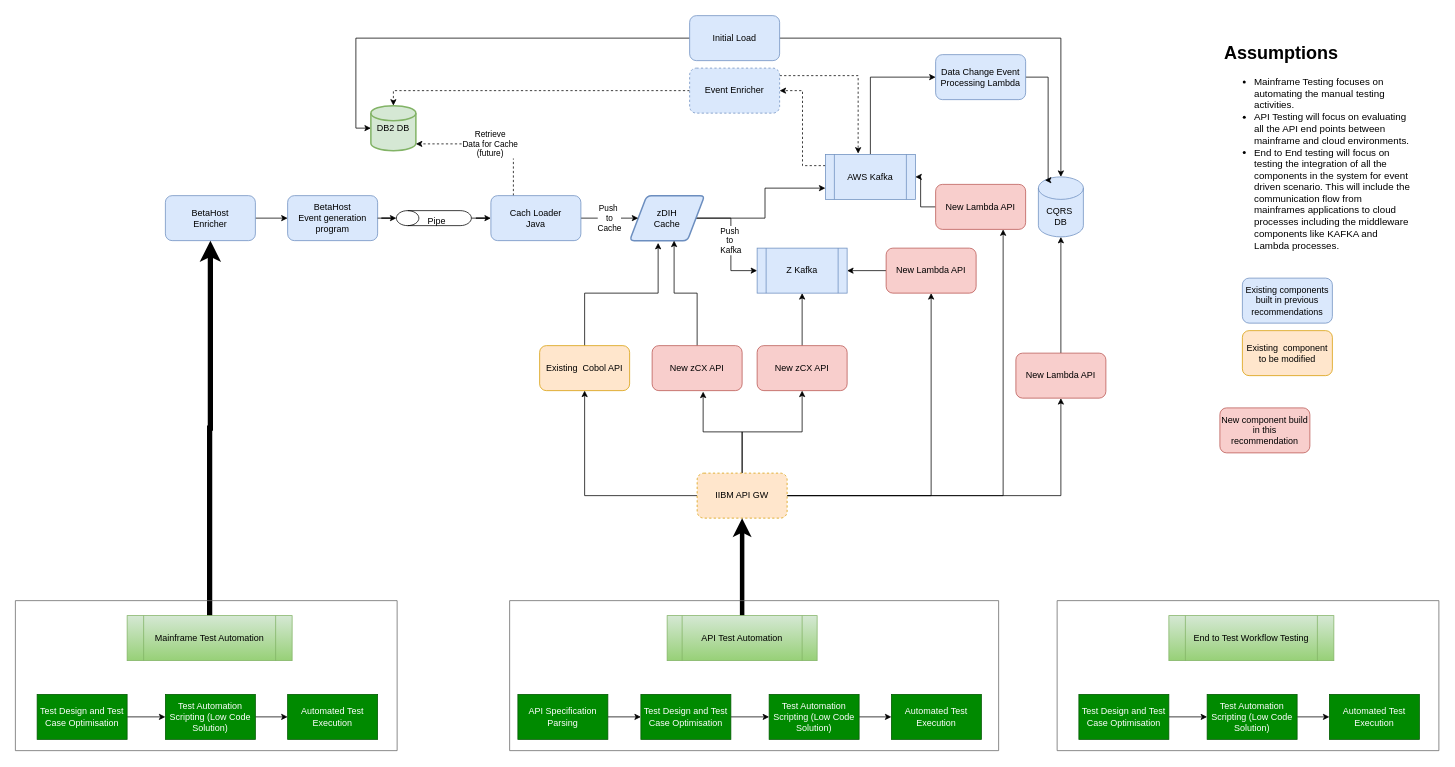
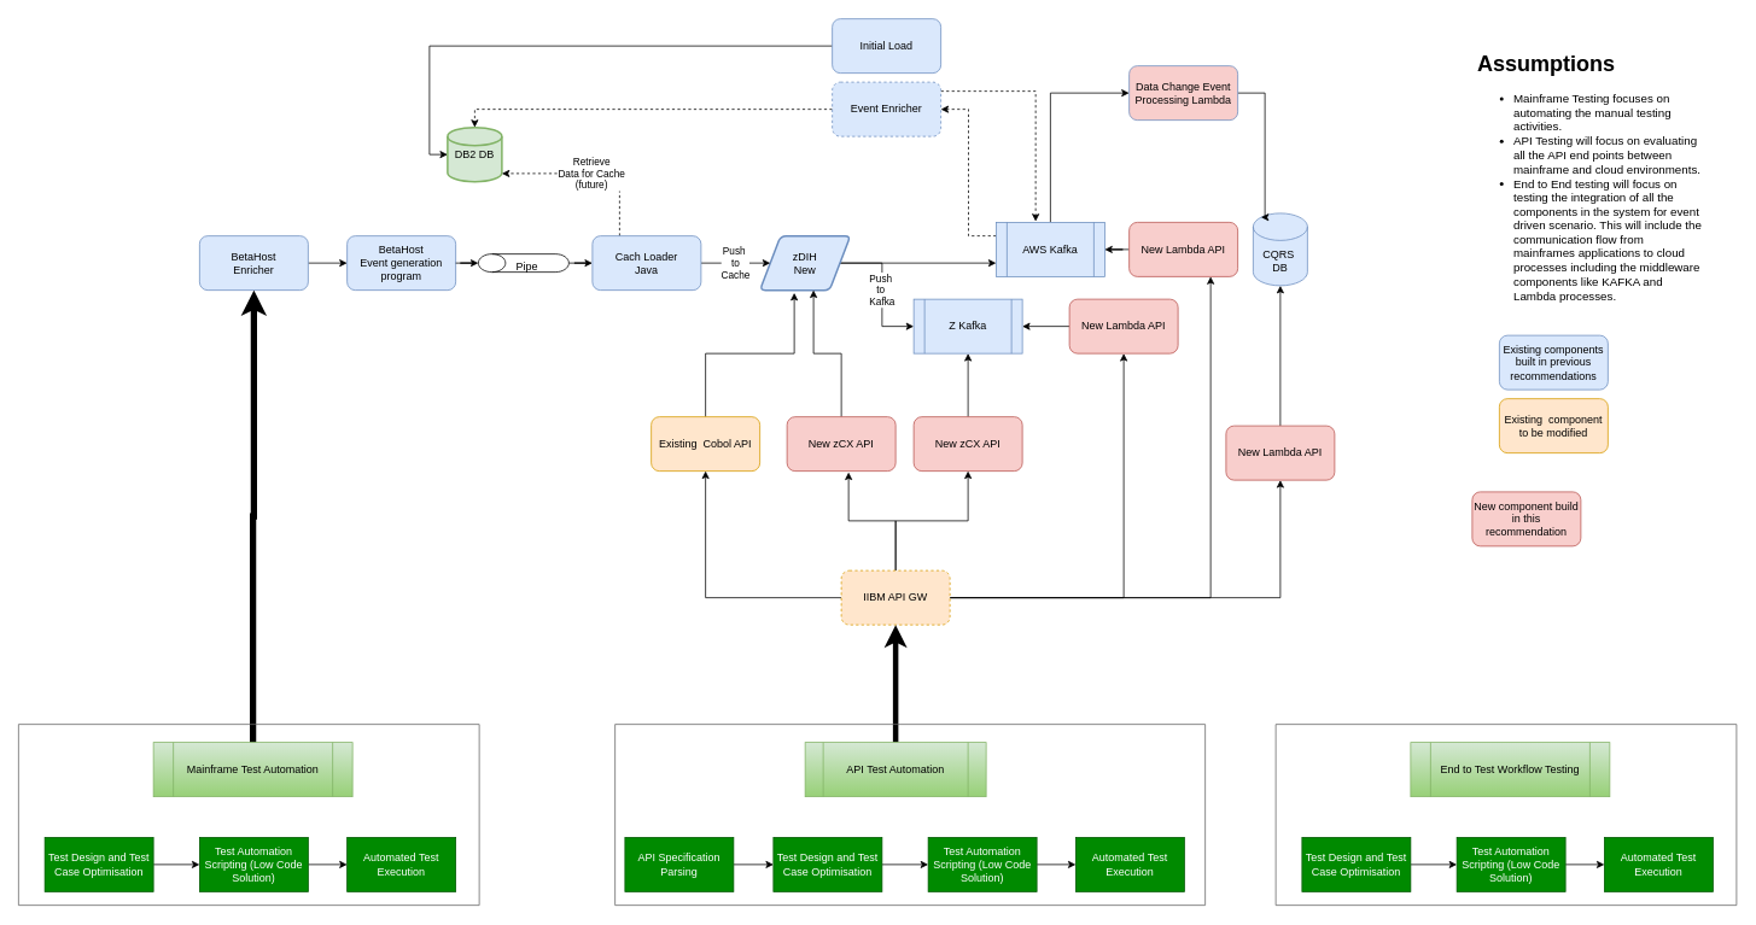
- <mxCell id="45" style="edgeStyle=orthogonalEdgeStyle;rounded=0;orthogonalLoop=1;jettySize=auto;html=1;entryX=0.5;entryY=0;entryDx=0;entryDy=0;entryPerimeter=0;fontColor=#000000;" edge="1" parent="1" source="46" target="40"><mxGeometry relative="1" as="geometry"><mxPoint x="1419" y="130" as="targetPoint" /></mxGeometry></mxCell>
- <mxCell id="48" value="Data Change Event Processing Lambda" style="rounded=1;whiteSpace=wrap;html=1;fillColor=#dae8fc;strokeColor=#6c8ebf;fontColor=#000000;" vertex="1" parent="1"><mxGeometry x="1247" y="72" width="120" height="60" as="geometry" /></mxCell>
+ <mxCell id="48" value="Data Change Event Processing Lambda" style="rounded=1;whiteSpace=wrap;html=1;fillColor=#f8cecc;strokeColor=#6c8ebf;fontColor=#000000;" vertex="1" parent="1"><mxGeometry x="1247" y="72" width="120" height="60" as="geometry" /></mxCell>
- <mxCell id="19" value="AWS Kafka" style="shape=process;whiteSpace=wrap;html=1;backgroundOutline=1;fillColor=#dae8fc;strokeColor=#6c8ebf;fontColor=#000000;" vertex="1" parent="1"><mxGeometry x="1100" y="205" width="120" height="60" as="geometry" /></mxCell>
+ <mxCell id="19" value="AWS Kafka" style="shape=process;whiteSpace=wrap;html=1;backgroundOutline=1;fillColor=#dae8fc;strokeColor=#6c8ebf;fontColor=#000000;" vertex="1" parent="1"><mxGeometry x="1100" y="245" width="120" height="60" as="geometry" /></mxCell>
- <mxCell id="6" value="zDIH&lt;br&gt;Cache" style="shape=parallelogram;html=1;strokeWidth=2;perimeter=parallelogramPerimeter;whiteSpace=wrap;rounded=1;arcSize=12;size=0.23;fillColor=#dae8fc;strokeColor=#6c8ebf;fontColor=#000000;" vertex="1" parent="1"><mxGeometry x="839" y="260" width="100" height="60" as="geometry" /></mxCell>
+ <mxCell id="6" value="zDIH&lt;br&gt;New" style="shape=parallelogram;html=1;strokeWidth=2;perimeter=parallelogramPerimeter;whiteSpace=wrap;rounded=1;arcSize=12;size=0.23;fillColor=#dae8fc;strokeColor=#6c8ebf;fontColor=#000000;" vertex="1" parent="1"><mxGeometry x="839" y="260" width="100" height="60" as="geometry" /></mxCell>
